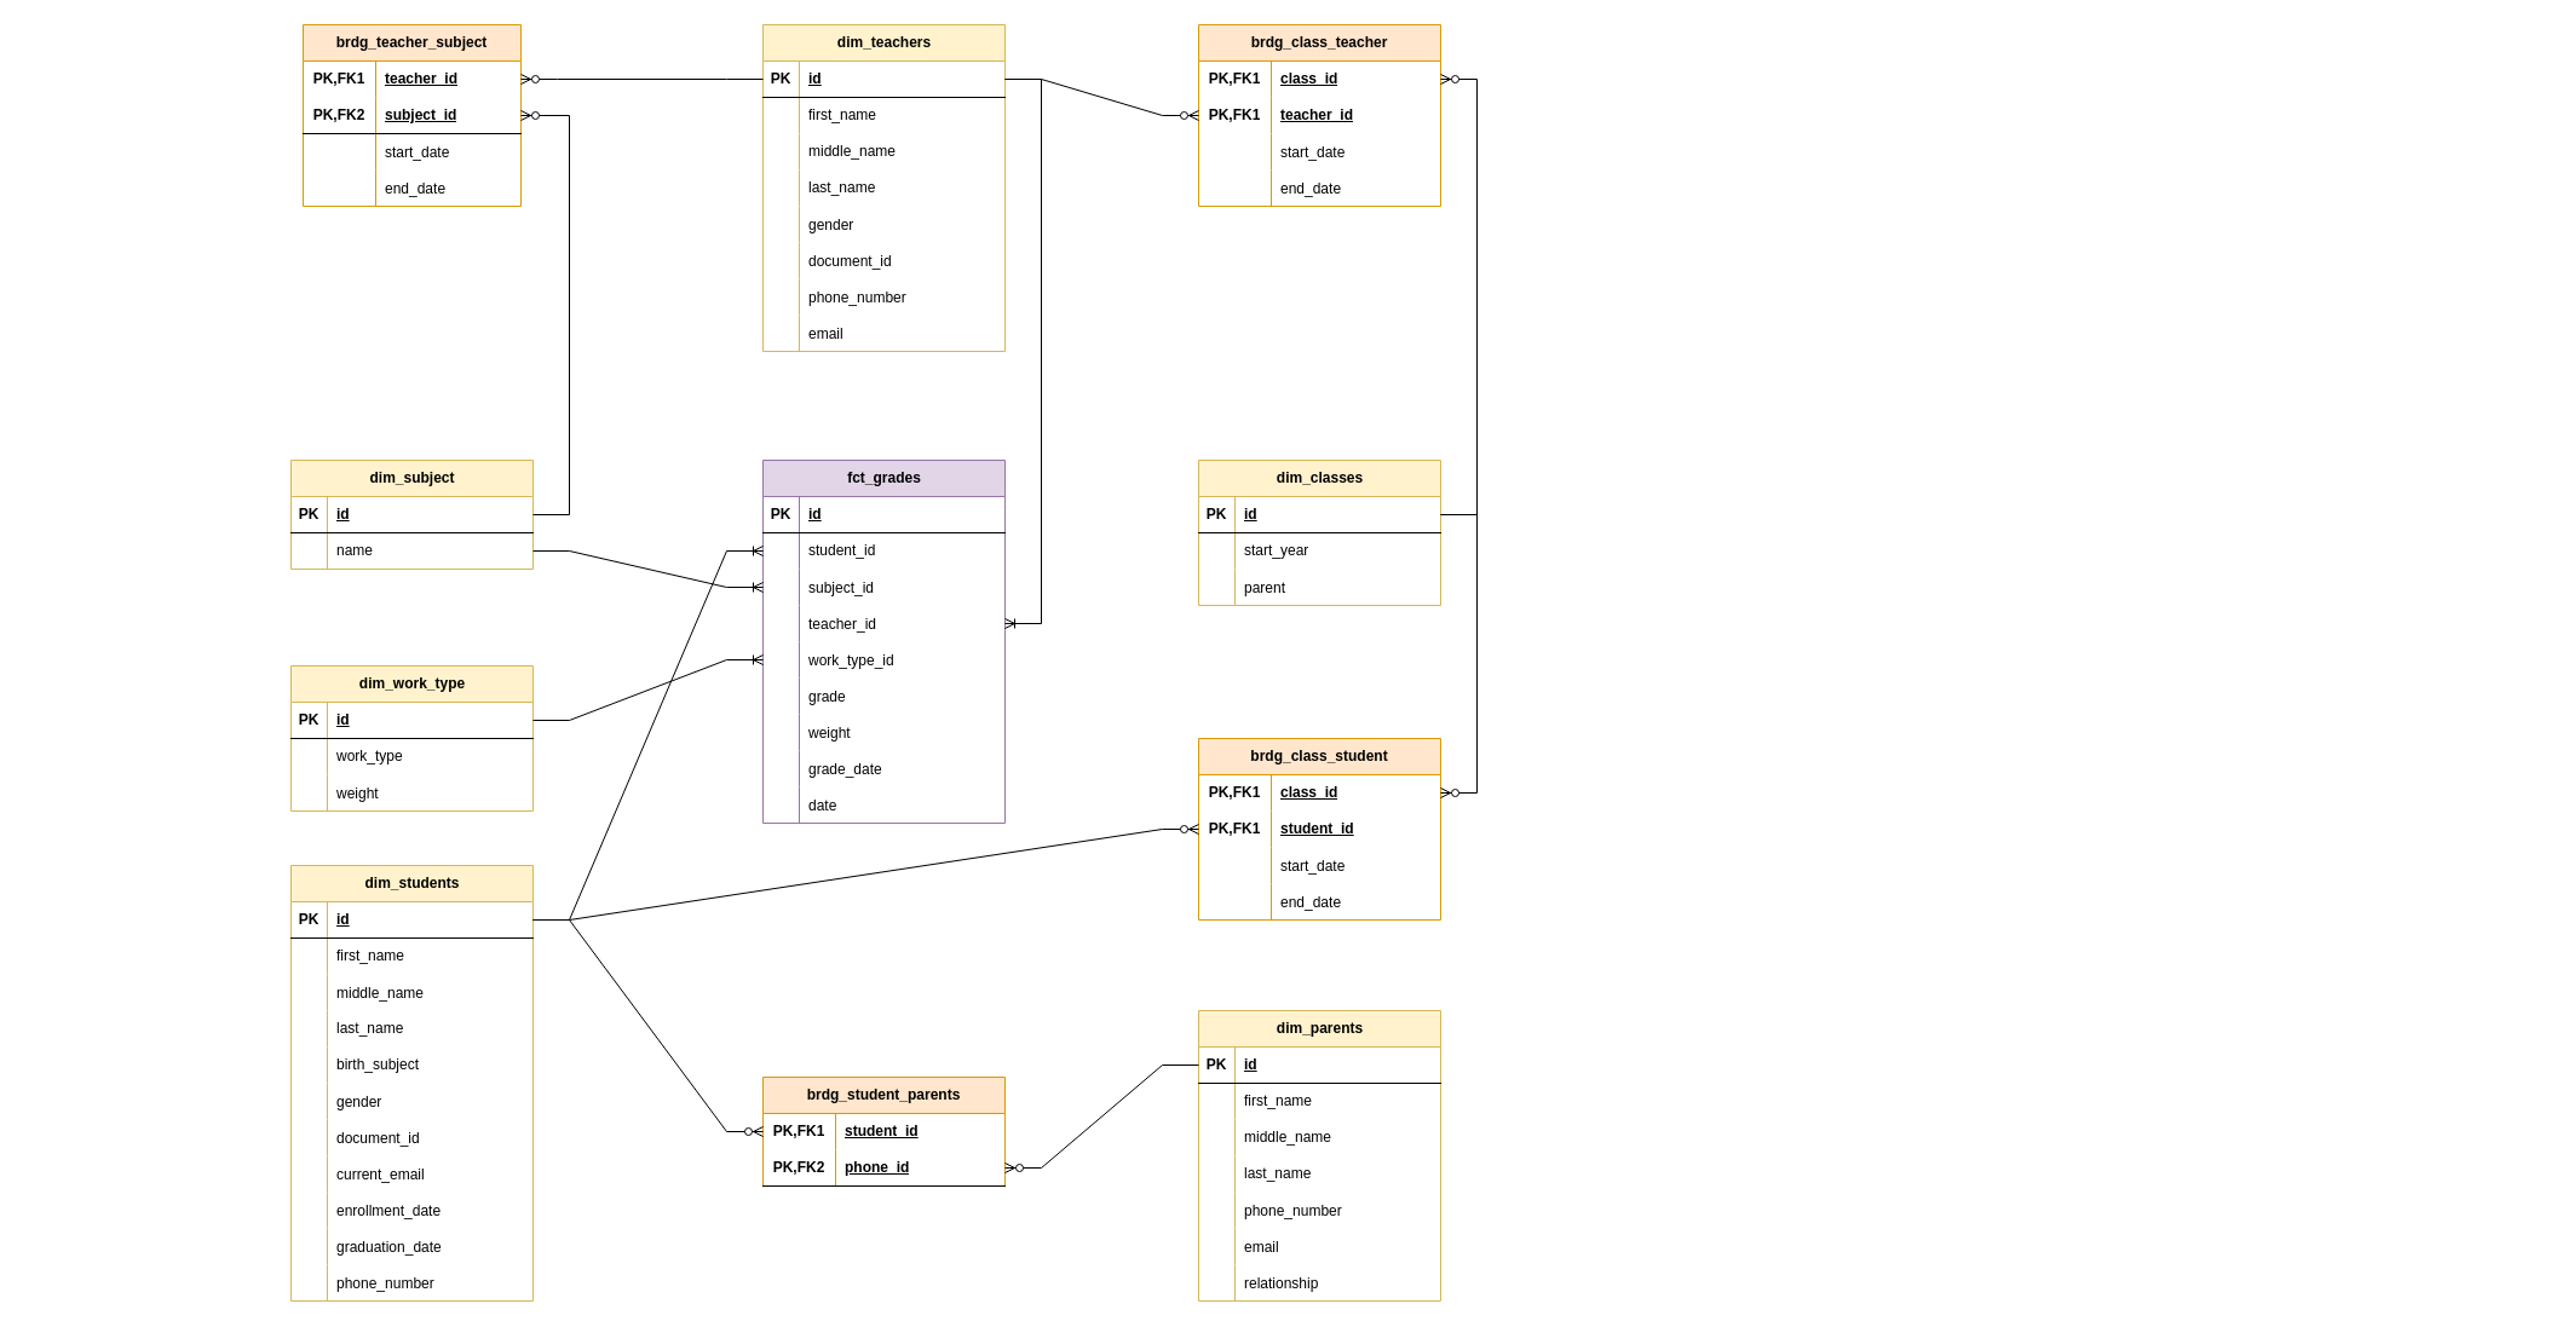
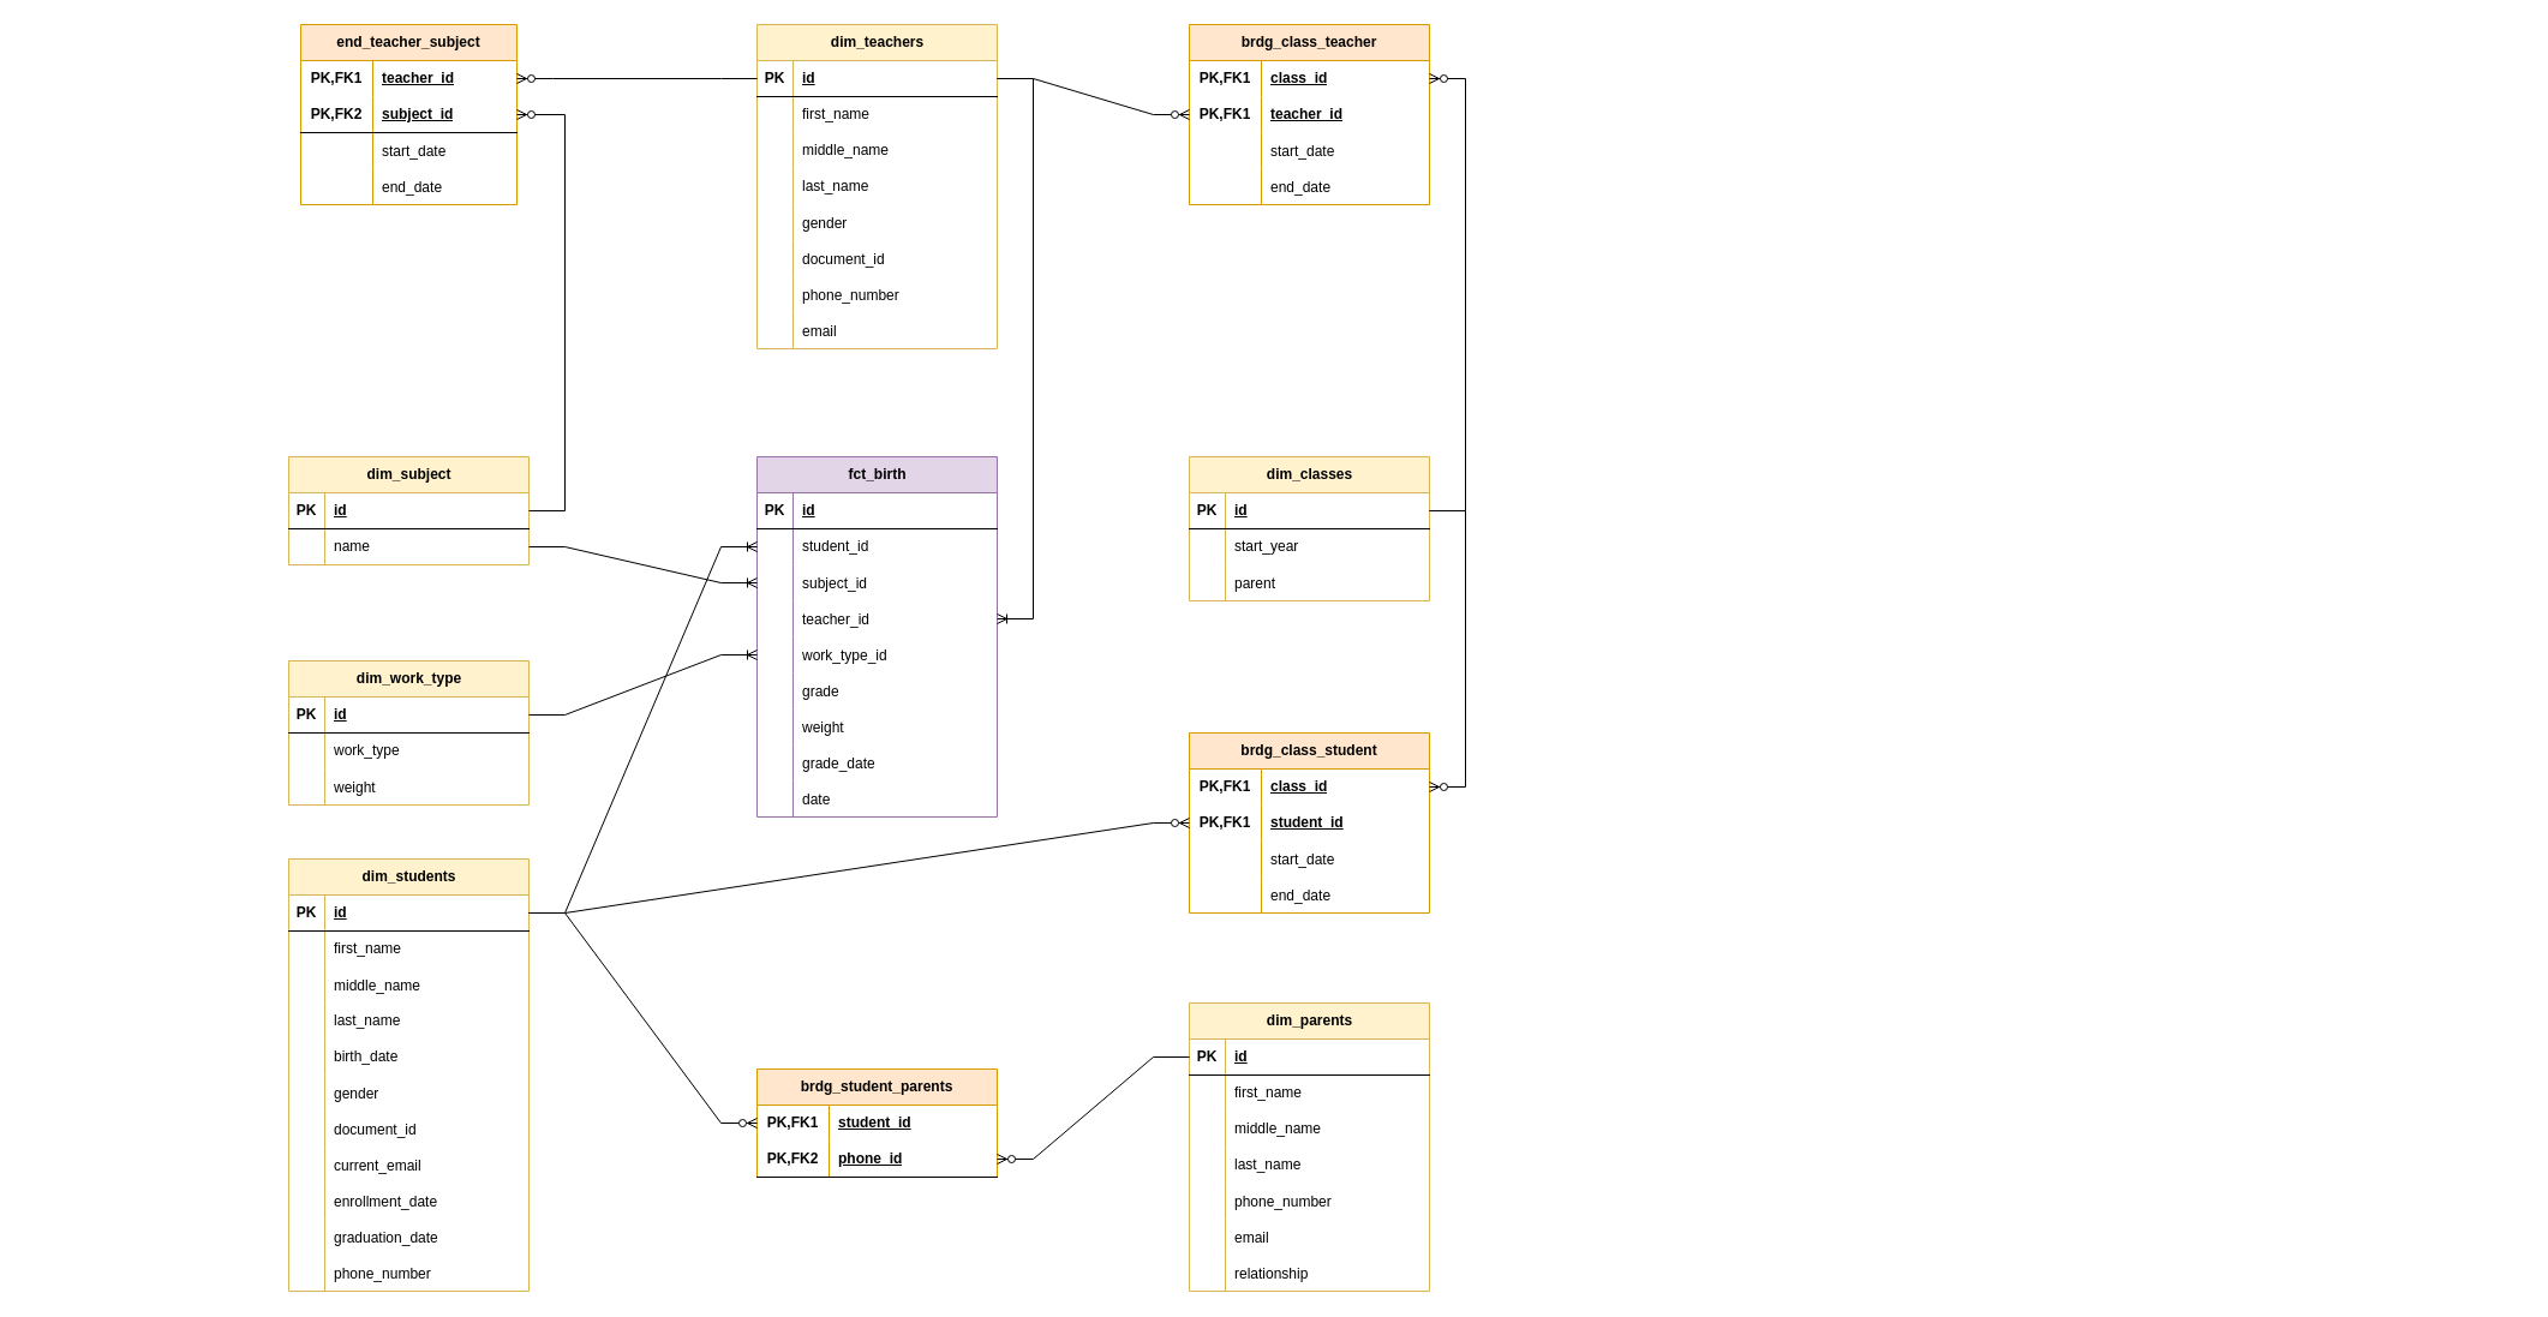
- <mxCell id="109" value="brdg_teacher_subject" style="shape=table;startSize=30;container=1;collapsible=1;childLayout=tableLayout;fixedRows=1;rowLines=0;fontStyle=1;align=center;resizeLast=1;html=1;whiteSpace=wrap;fillColor=#ffe6cc;strokeColor=#d79b00;" parent="1" vertex="1"><mxGeometry x="250" y="20" width="180" height="150" as="geometry" /></mxCell>
+ <mxCell id="109" value="end_teacher_subject" style="shape=table;startSize=30;container=1;collapsible=1;childLayout=tableLayout;fixedRows=1;rowLines=0;fontStyle=1;align=center;resizeLast=1;html=1;whiteSpace=wrap;fillColor=#ffe6cc;strokeColor=#d79b00;" parent="1" vertex="1"><mxGeometry x="250" y="20" width="180" height="150" as="geometry" /></mxCell>
- <mxCell id="154" value="fct_grades" style="shape=table;startSize=30;container=1;collapsible=1;childLayout=tableLayout;fixedRows=1;rowLines=0;fontStyle=1;align=center;resizeLast=1;html=1;fillColor=#e1d5e7;strokeColor=#9673a6;" parent="1" vertex="1"><mxGeometry x="630" y="380" width="200" height="300" as="geometry" /></mxCell>
+ <mxCell id="154" value="fct_birth" style="shape=table;startSize=30;container=1;collapsible=1;childLayout=tableLayout;fixedRows=1;rowLines=0;fontStyle=1;align=center;resizeLast=1;html=1;fillColor=#e1d5e7;strokeColor=#9673a6;" parent="1" vertex="1"><mxGeometry x="630" y="380" width="200" height="300" as="geometry" /></mxCell>
- <mxCell id="17" value="birth_subject" style="shape=partialRectangle;connectable=0;fillColor=none;top=0;left=0;bottom=0;right=0;align=left;spacingLeft=6;overflow=hidden;whiteSpace=wrap;html=1;" parent="15" vertex="1"><mxGeometry x="30" width="170" height="30" as="geometry"><mxRectangle width="170" height="30" as="alternateBounds" /></mxGeometry></mxCell>
+ <mxCell id="17" value="birth_date" style="shape=partialRectangle;connectable=0;fillColor=none;top=0;left=0;bottom=0;right=0;align=left;spacingLeft=6;overflow=hidden;whiteSpace=wrap;html=1;" parent="15" vertex="1"><mxGeometry x="30" width="170" height="30" as="geometry"><mxRectangle width="170" height="30" as="alternateBounds" /></mxGeometry></mxCell>
